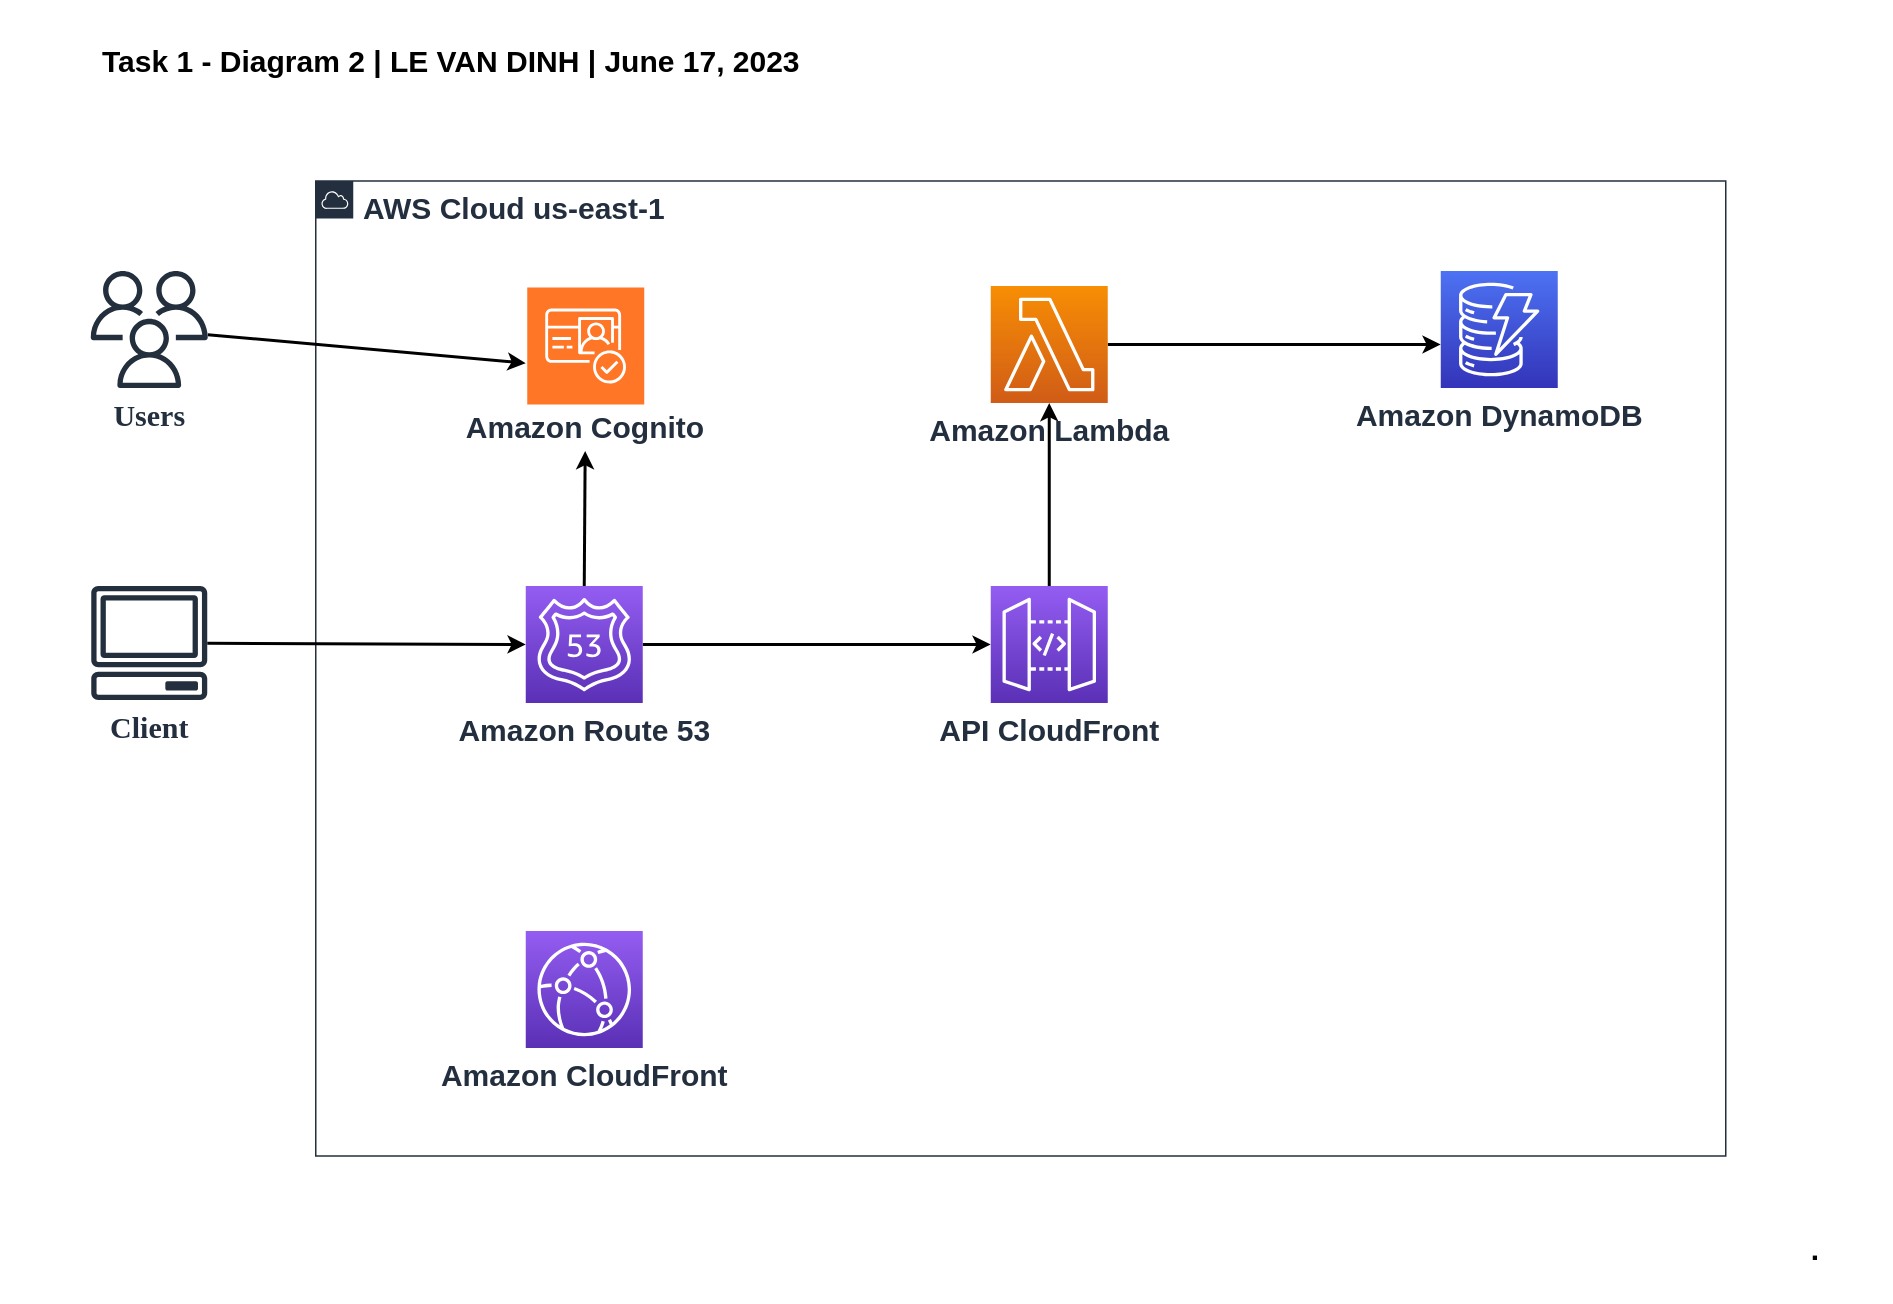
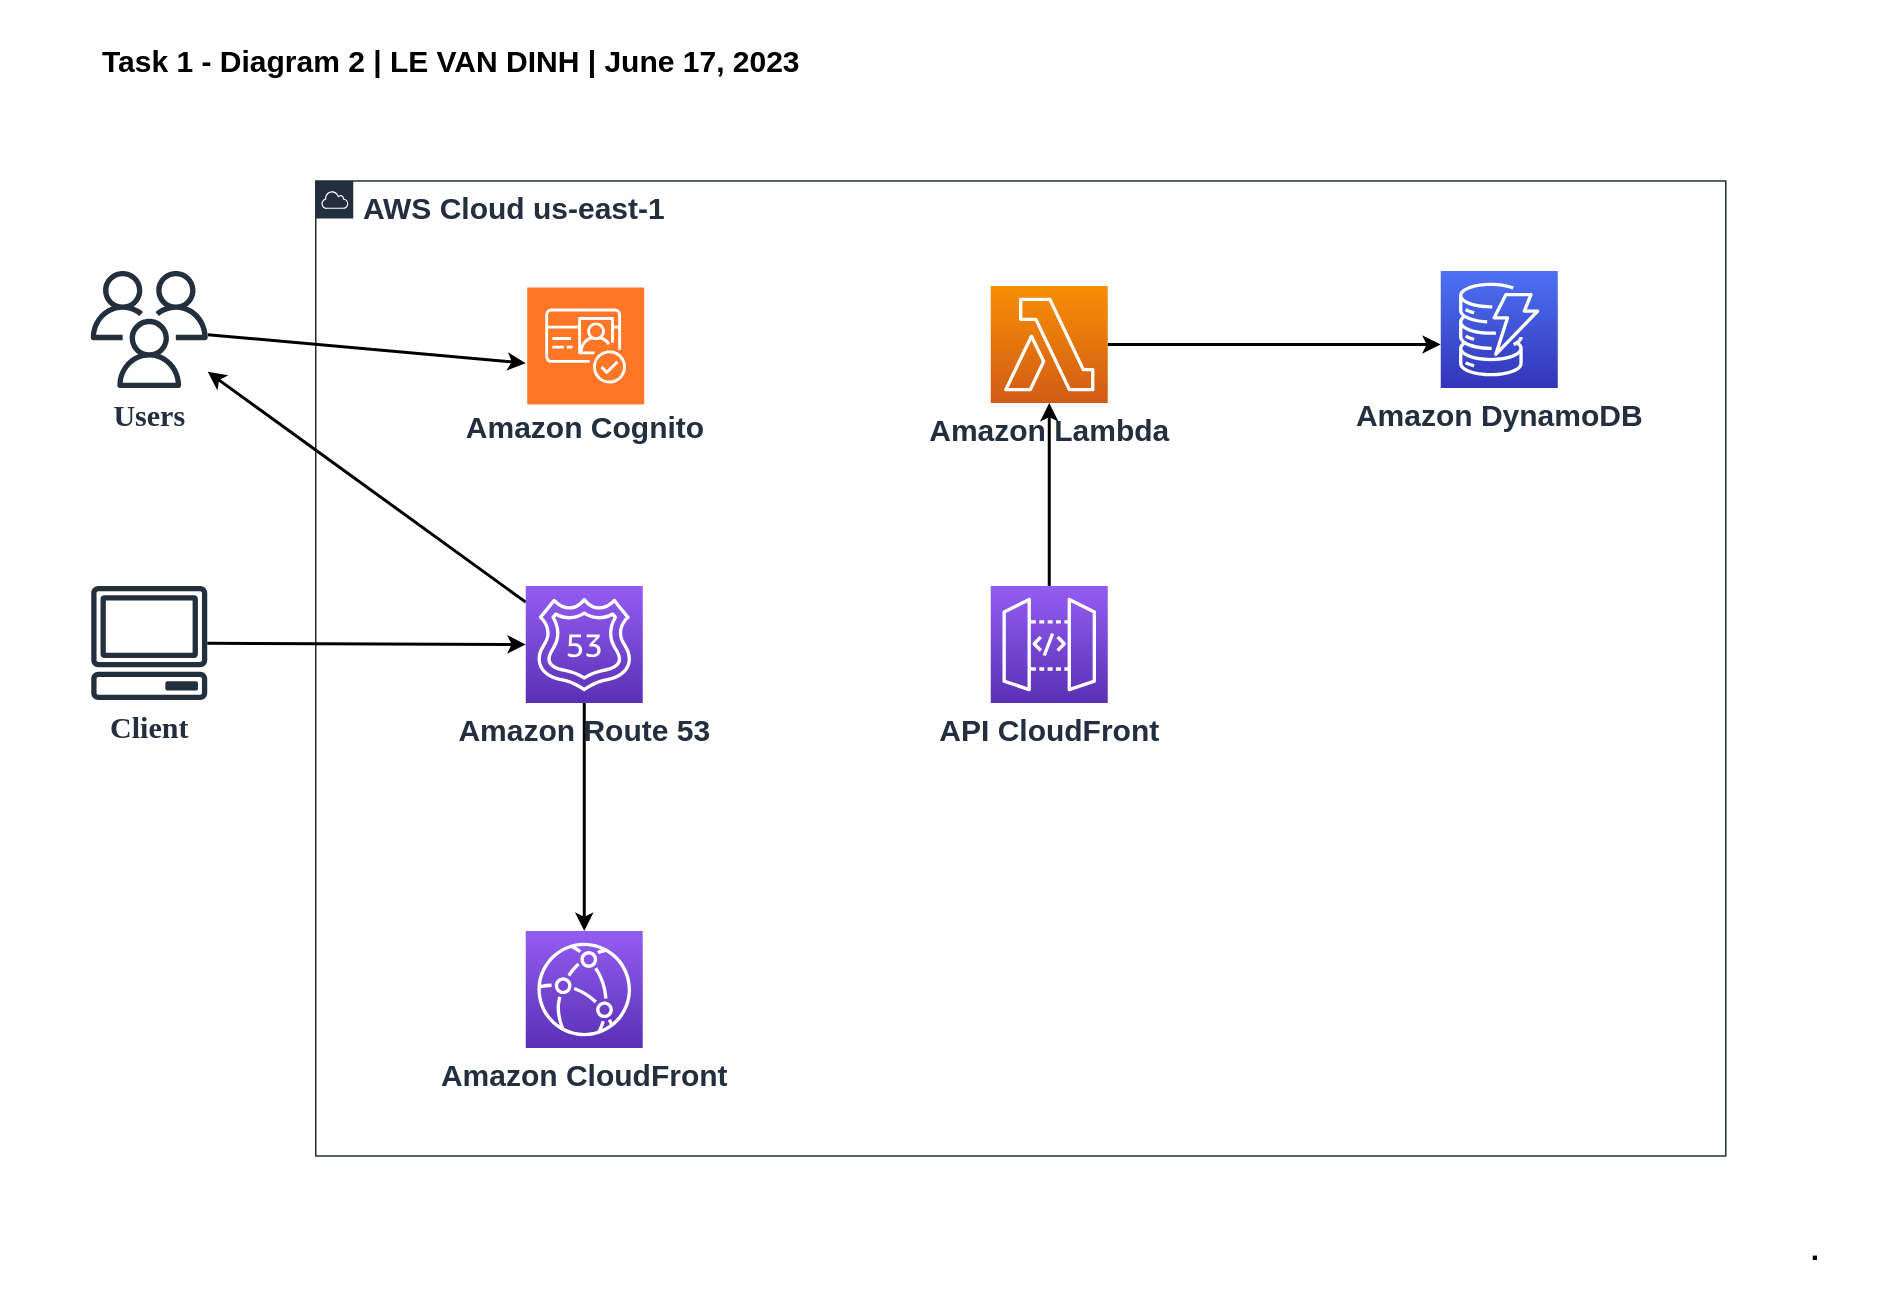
- <mxCell id="6" style="edgeStyle=none;html=1;fontSize=20;strokeWidth=2;exitX=0.5;exitY=0;exitDx=0;exitDy=0;exitPerimeter=0;fontStyle=1" parent="2" source="5" target="9" edge="1"><mxGeometry relative="1" as="geometry" /></mxCell>
- <mxCell id="4" style="edgeStyle=none;html=1;entryX=0;entryY=0.5;entryDx=0;entryDy=0;entryPerimeter=0;fontSize=20;strokeWidth=2;fontStyle=1" parent="2" source="5" target="8" edge="1"><mxGeometry relative="1" as="geometry" /></mxCell>
+ <mxCell id="4" style="edgeStyle=none;html=1;fontSize=20;strokeWidth=2;fontStyle=1;" parent="2" source="5" target="19" edge="1"><mxGeometry relative="1" as="geometry" /></mxCell>
+ <mxCell id="13" style="edgeStyle=none;html=1;entryX=0.5;entryY=0;entryDx=0;entryDy=0;entryPerimeter=0;exitX=0.5;exitY=1;exitDx=0;exitDy=0;exitPerimeter=0;fontSize=20;strokeWidth=2;fontStyle=1" parent="2" source="5" target="3" edge="1"><mxGeometry relative="1" as="geometry"><mxPoint x="-70" y="309.7" as="sourcePoint" /><Array as="points" /></mxGeometry></mxCell>
